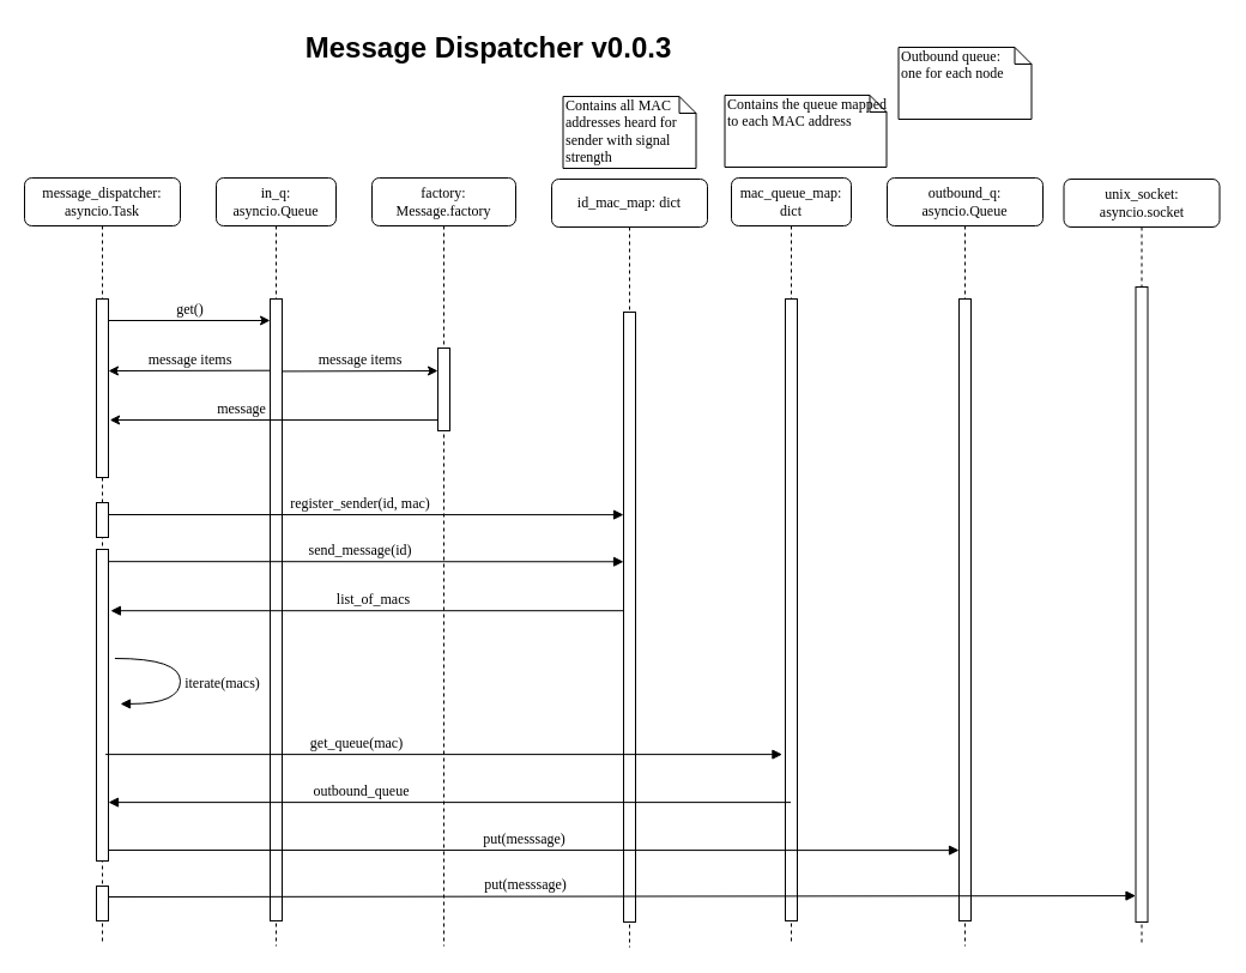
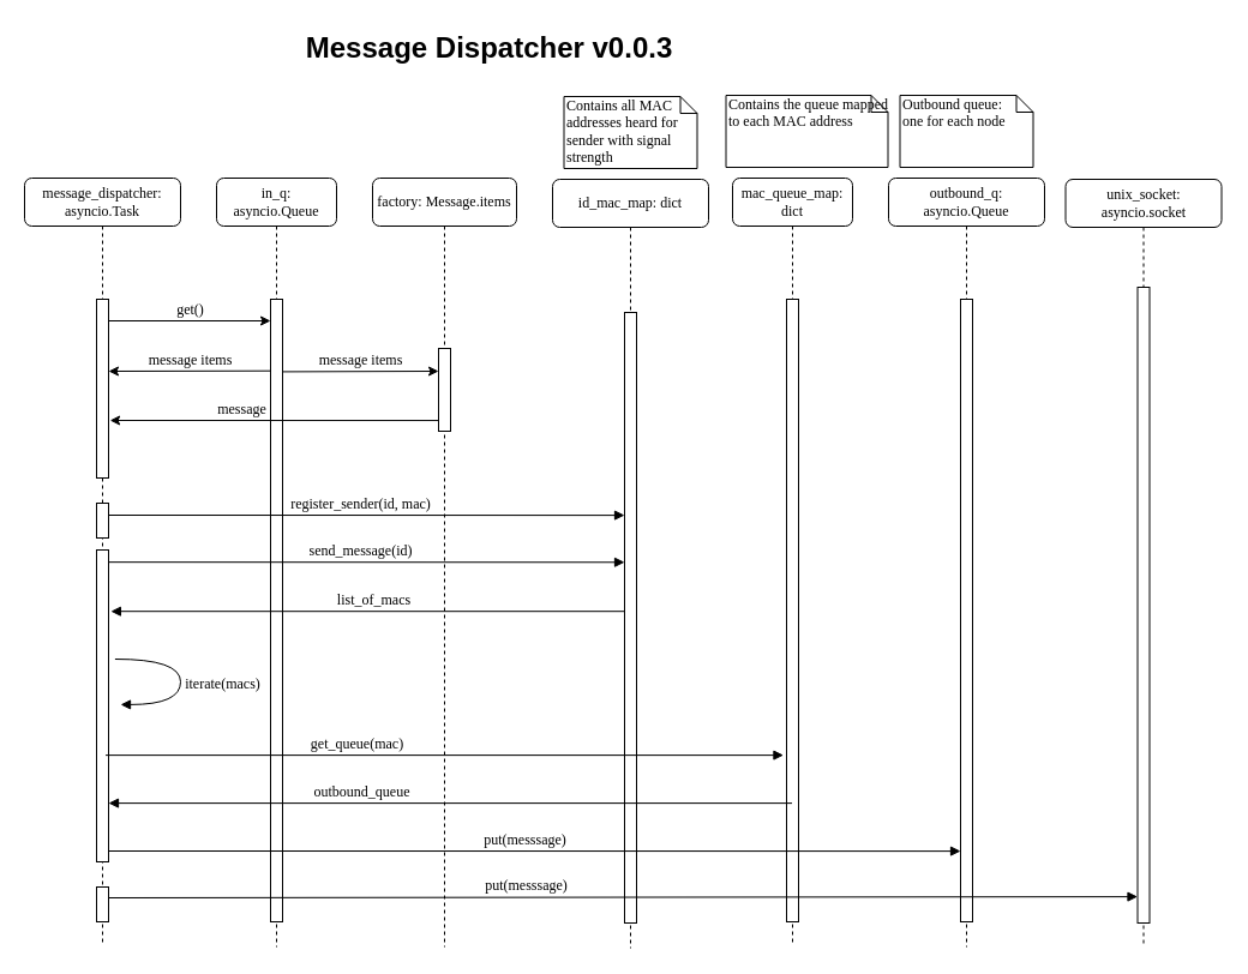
- <mxCell id="27" value="Outbound queue:&lt;div&gt;one for each node&lt;/div&gt;" style="shape=note;whiteSpace=wrap;html=1;size=14;verticalAlign=top;align=left;spacingTop=-6;rounded=0;shadow=0;comic=0;labelBackgroundColor=none;strokeWidth=1;fontFamily=Verdana;fontSize=12" parent="1" vertex="1"><mxGeometry x="749.5" y="39" width="111" height="60" as="geometry" /></mxCell>
+ <mxCell id="27" value="Outbound queue:&lt;div&gt;one for each node&lt;/div&gt;" style="shape=note;whiteSpace=wrap;html=1;size=14;verticalAlign=top;align=left;spacingTop=-6;rounded=0;shadow=0;comic=0;labelBackgroundColor=none;strokeWidth=1;fontFamily=Verdana;fontSize=12" parent="1" vertex="1"><mxGeometry x="749.5" y="79" width="111" height="60" as="geometry" /></mxCell>
- <mxCell id="13" value="factory: Message.factory" style="shape=umlLifeline;perimeter=lifelinePerimeter;whiteSpace=wrap;html=1;container=1;collapsible=0;recursiveResize=0;outlineConnect=0;rounded=1;shadow=0;comic=0;labelBackgroundColor=none;strokeWidth=1;fontFamily=Verdana;fontSize=12;align=center;" parent="1" vertex="1"><mxGeometry x="310" y="148" width="120" height="641" as="geometry" /></mxCell>
+ <mxCell id="13" value="factory: Message.items" style="shape=umlLifeline;perimeter=lifelinePerimeter;whiteSpace=wrap;html=1;container=1;collapsible=0;recursiveResize=0;outlineConnect=0;rounded=1;shadow=0;comic=0;labelBackgroundColor=none;strokeWidth=1;fontFamily=Verdana;fontSize=12;align=center;" parent="1" vertex="1"><mxGeometry x="310" y="148" width="120" height="641" as="geometry" /></mxCell>
